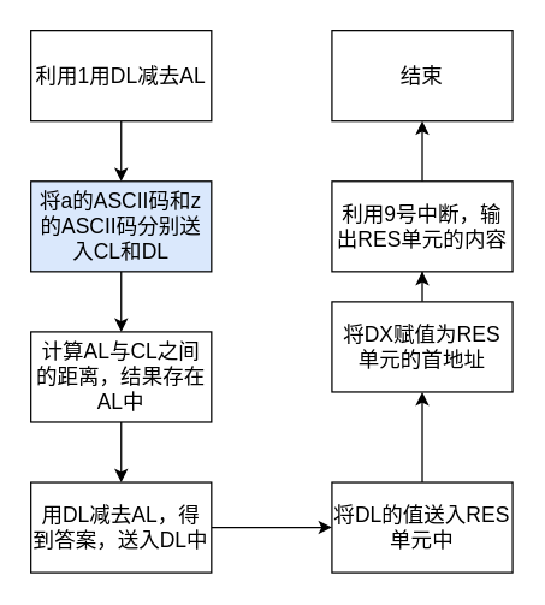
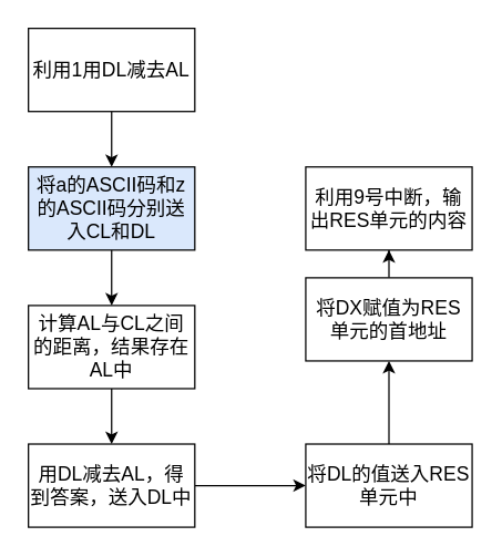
- <mxCell id="16" value="&lt;font style=&quot;font-size: 14px&quot;&gt;结束&lt;/font&gt;" style="rounded=0;whiteSpace=wrap;html=1;" vertex="1" parent="1"><mxGeometry x="220" y="20" width="120" height="60" as="geometry" /></mxCell>
- <mxCell id="14" value="" style="edgeStyle=orthogonalEdgeStyle;rounded=0;orthogonalLoop=1;jettySize=auto;html=1;" edge="1" parent="1" source="15" target="16"><mxGeometry relative="1" as="geometry" /></mxCell>
